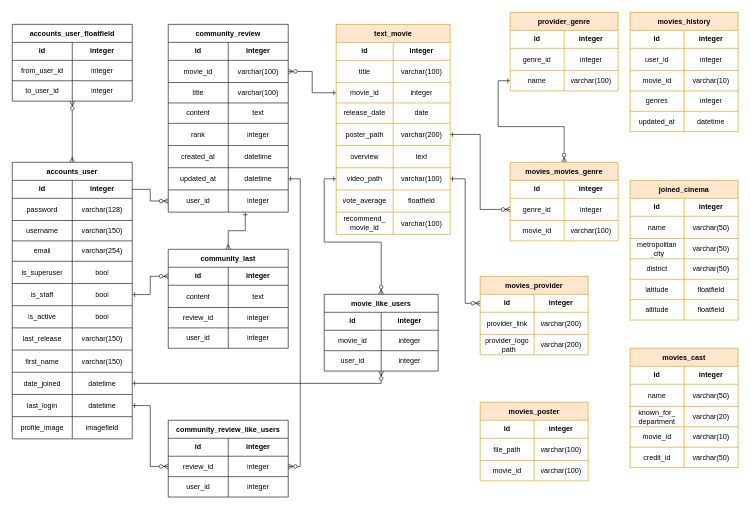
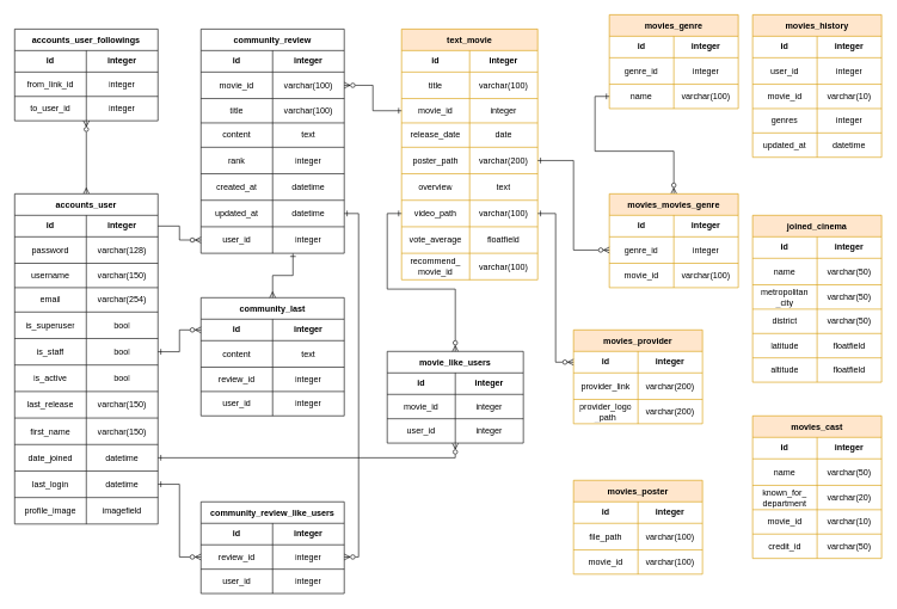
- <mxCell id="30" value="provider_genre" style="shape=table;startSize=30;container=1;collapsible=0;childLayout=tableLayout;fontStyle=1;fillColor=#ffe6cc;strokeColor=#d79b00;" parent="1" vertex="1"><mxGeometry x="850" y="20" width="180" height="131" as="geometry" /></mxCell>
+ <mxCell id="30" value="movies_genre" style="shape=table;startSize=30;container=1;collapsible=0;childLayout=tableLayout;fontStyle=1;fillColor=#ffe6cc;strokeColor=#d79b00;" parent="1" vertex="1"><mxGeometry x="850" y="20" width="180" height="131" as="geometry" /></mxCell>
- <mxCell id="89" value="accounts_user_floatfield" style="shape=table;startSize=30;container=1;collapsible=0;childLayout=tableLayout;fontStyle=1" parent="1" vertex="1"><mxGeometry x="20" y="40" width="200" height="128" as="geometry" /></mxCell>
+ <mxCell id="89" value="accounts_user_followings" style="shape=table;startSize=30;container=1;collapsible=0;childLayout=tableLayout;fontStyle=1" parent="1" vertex="1"><mxGeometry x="20" y="40" width="200" height="128" as="geometry" /></mxCell>
- <mxCell id="94" value="from_user_id" style="shape=partialRectangle;html=1;whiteSpace=wrap;connectable=0;overflow=hidden;fillColor=none;top=0;left=0;bottom=0;right=0;pointerEvents=1;" parent="93" vertex="1"><mxGeometry width="100" height="34" as="geometry"><mxRectangle width="100" height="34" as="alternateBounds" /></mxGeometry></mxCell>
+ <mxCell id="94" value="from_link_id" style="shape=partialRectangle;html=1;whiteSpace=wrap;connectable=0;overflow=hidden;fillColor=none;top=0;left=0;bottom=0;right=0;pointerEvents=1;" parent="93" vertex="1"><mxGeometry width="100" height="34" as="geometry"><mxRectangle width="100" height="34" as="alternateBounds" /></mxGeometry></mxCell>
